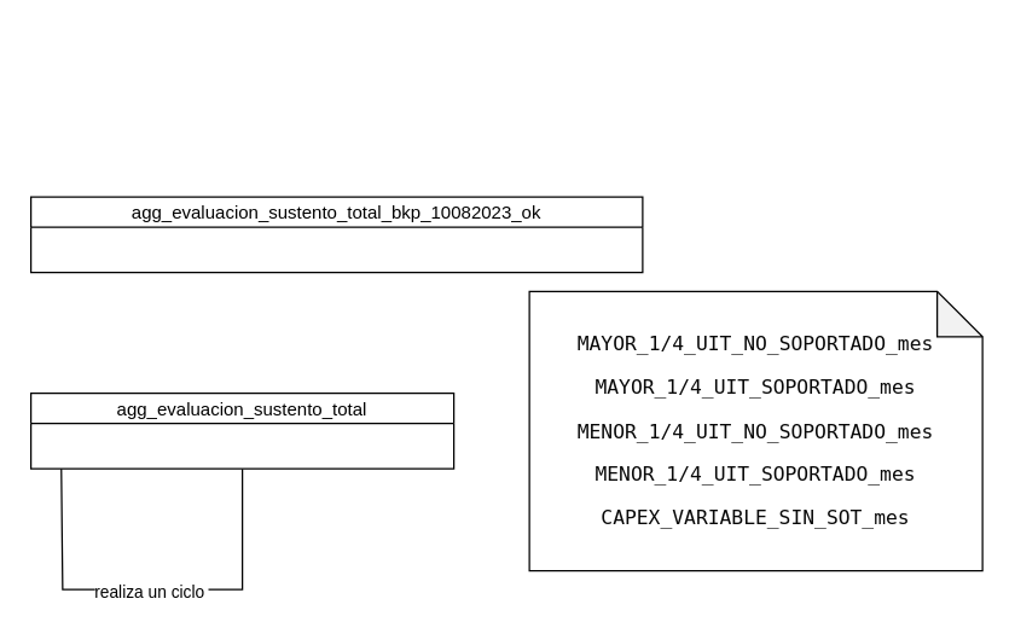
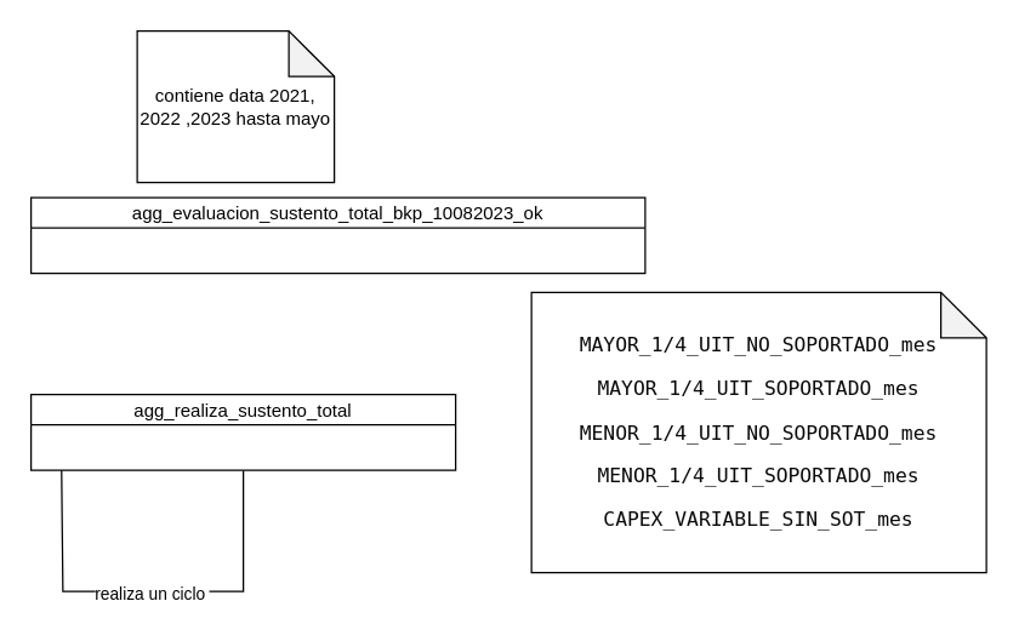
+ <mxCell id="3" value="contiene data 2021, 2022 ,2023 hasta mayo" style="shape=note;whiteSpace=wrap;html=1;backgroundOutline=1;darkOpacity=0.05;" vertex="1" parent="1"><mxGeometry x="90" y="20" width="130" height="100" as="geometry" /></mxCell>
- <mxCell id="6" value="agg_evaluacion_sustento_total" style="swimlane;fontStyle=0;childLayout=stackLayout;horizontal=1;startSize=20;fillColor=#ffffff;horizontalStack=0;resizeParent=1;resizeParentMax=0;resizeLast=0;collapsible=0;marginBottom=0;swimlaneFillColor=#ffffff;" vertex="1" parent="1"><mxGeometry x="20" y="260" width="280" height="50" as="geometry" /></mxCell>
+ <mxCell id="6" value="agg_realiza_sustento_total" style="swimlane;fontStyle=0;childLayout=stackLayout;horizontal=1;startSize=20;fillColor=#ffffff;horizontalStack=0;resizeParent=1;resizeParentMax=0;resizeLast=0;collapsible=0;marginBottom=0;swimlaneFillColor=#ffffff;" vertex="1" parent="1"><mxGeometry x="20" y="260" width="280" height="50" as="geometry" /></mxCell>
